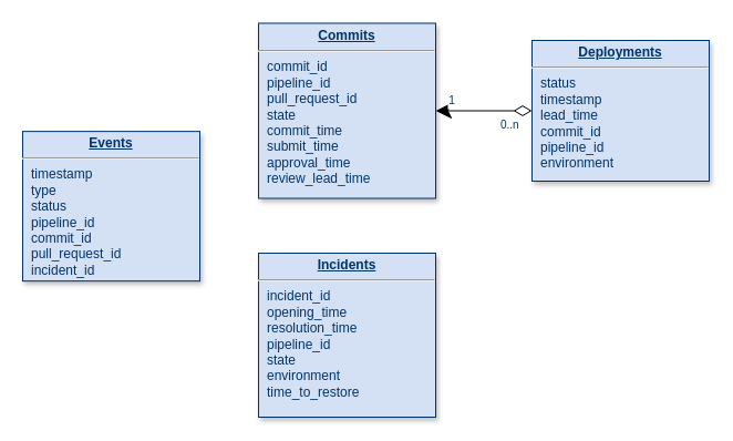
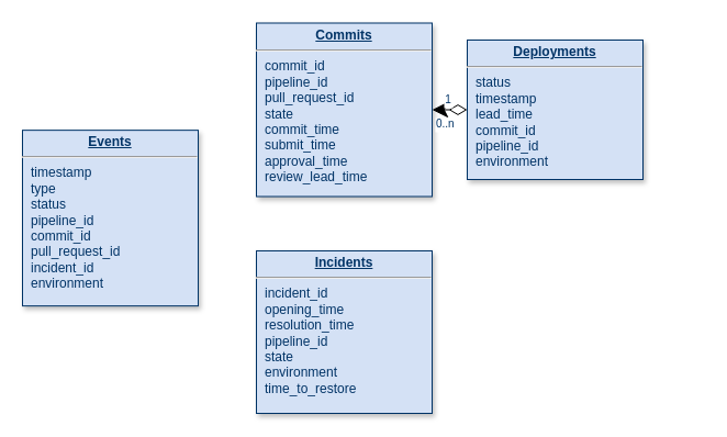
- <mxCell id="4" value="&lt;p style=&quot;margin: 0px ; margin-top: 4px ; text-align: center ; text-decoration: underline&quot;&gt;&lt;strong&gt;Deployments&lt;/strong&gt;&lt;/p&gt;&lt;hr&gt;&lt;p style=&quot;margin: 0px ; margin-left: 8px&quot;&gt;status&lt;/p&gt;&lt;p style=&quot;margin: 0px ; margin-left: 8px&quot;&gt;timestamp&lt;/p&gt;&lt;p style=&quot;margin: 0px ; margin-left: 8px&quot;&gt;lead_time&lt;/p&gt;&lt;p style=&quot;margin: 0px ; margin-left: 8px&quot;&gt;commit_id&lt;/p&gt;&lt;p style=&quot;margin: 0px ; margin-left: 8px&quot;&gt;pipeline_id&lt;/p&gt;&lt;p style=&quot;margin: 0px ; margin-left: 8px&quot;&gt;environment&lt;/p&gt;" style="verticalAlign=top;align=left;overflow=fill;fontSize=12;fontFamily=Helvetica;html=1;strokeColor=#003366;shadow=1;fillColor=#D4E1F5;fontColor=#003366" parent="1" vertex="1"><mxGeometry x="480" y="36" width="160" height="127" as="geometry" /></mxCell>
+ <mxCell id="4" value="&lt;p style=&quot;margin: 0px ; margin-top: 4px ; text-align: center ; text-decoration: underline&quot;&gt;&lt;strong&gt;Deployments&lt;/strong&gt;&lt;/p&gt;&lt;hr&gt;&lt;p style=&quot;margin: 0px ; margin-left: 8px&quot;&gt;status&lt;/p&gt;&lt;p style=&quot;margin: 0px ; margin-left: 8px&quot;&gt;timestamp&lt;/p&gt;&lt;p style=&quot;margin: 0px ; margin-left: 8px&quot;&gt;lead_time&lt;/p&gt;&lt;p style=&quot;margin: 0px ; margin-left: 8px&quot;&gt;commit_id&lt;/p&gt;&lt;p style=&quot;margin: 0px ; margin-left: 8px&quot;&gt;pipeline_id&lt;/p&gt;&lt;p style=&quot;margin: 0px ; margin-left: 8px&quot;&gt;environment&lt;/p&gt;" style="verticalAlign=top;align=left;overflow=fill;fontSize=12;fontFamily=Helvetica;html=1;strokeColor=#003366;shadow=1;fillColor=#D4E1F5;fontColor=#003366" parent="1" vertex="1"><mxGeometry x="425" y="36" width="160" height="127" as="geometry" /></mxCell>
- <mxCell id="5" value="&lt;p style=&quot;margin: 0px ; margin-top: 4px ; text-align: center ; text-decoration: underline&quot;&gt;&lt;strong&gt;Events&lt;/strong&gt;&lt;/p&gt;&lt;hr&gt;&lt;p style=&quot;margin: 0px ; margin-left: 8px&quot;&gt;timestamp&lt;/p&gt;&lt;p style=&quot;margin: 0px ; margin-left: 8px&quot;&gt;type&lt;/p&gt;&lt;p style=&quot;margin: 0px ; margin-left: 8px&quot;&gt;status&lt;/p&gt;&lt;p style=&quot;margin: 0px ; margin-left: 8px&quot;&gt;pipeline_id&lt;/p&gt;&lt;p style=&quot;margin: 0px ; margin-left: 8px&quot;&gt;commit_id&lt;/p&gt;&lt;p style=&quot;margin: 0px ; margin-left: 8px&quot;&gt;pull_request_id&lt;/p&gt;&lt;p style=&quot;margin: 0px ; margin-left: 8px&quot;&gt;incident_id&lt;/p&gt;&lt;p style=&quot;margin: 0px ; margin-left: 8px&quot;&gt;environment&lt;/p&gt;" style="verticalAlign=top;align=left;overflow=fill;fontSize=12;fontFamily=Helvetica;html=1;strokeColor=#003366;shadow=1;fillColor=#D4E1F5;fontColor=#003366" parent="1" vertex="1"><mxGeometry x="20" y="118.14" width="160" height="135" as="geometry" /></mxCell>
+ <mxCell id="5" value="&lt;p style=&quot;margin: 0px ; margin-top: 4px ; text-align: center ; text-decoration: underline&quot;&gt;&lt;strong&gt;Events&lt;/strong&gt;&lt;/p&gt;&lt;hr&gt;&lt;p style=&quot;margin: 0px ; margin-left: 8px&quot;&gt;timestamp&lt;/p&gt;&lt;p style=&quot;margin: 0px ; margin-left: 8px&quot;&gt;type&lt;/p&gt;&lt;p style=&quot;margin: 0px ; margin-left: 8px&quot;&gt;status&lt;/p&gt;&lt;p style=&quot;margin: 0px ; margin-left: 8px&quot;&gt;pipeline_id&lt;/p&gt;&lt;p style=&quot;margin: 0px ; margin-left: 8px&quot;&gt;commit_id&lt;/p&gt;&lt;p style=&quot;margin: 0px ; margin-left: 8px&quot;&gt;pull_request_id&lt;/p&gt;&lt;p style=&quot;margin: 0px ; margin-left: 8px&quot;&gt;incident_id&lt;/p&gt;&lt;p style=&quot;margin: 0px ; margin-left: 8px&quot;&gt;environment&lt;/p&gt;" style="verticalAlign=top;align=left;overflow=fill;fontSize=12;fontFamily=Helvetica;html=1;strokeColor=#003366;shadow=1;fillColor=#D4E1F5;fontColor=#003366" parent="1" vertex="1"><mxGeometry x="20" y="118.14" width="160" height="160" as="geometry" /></mxCell>
